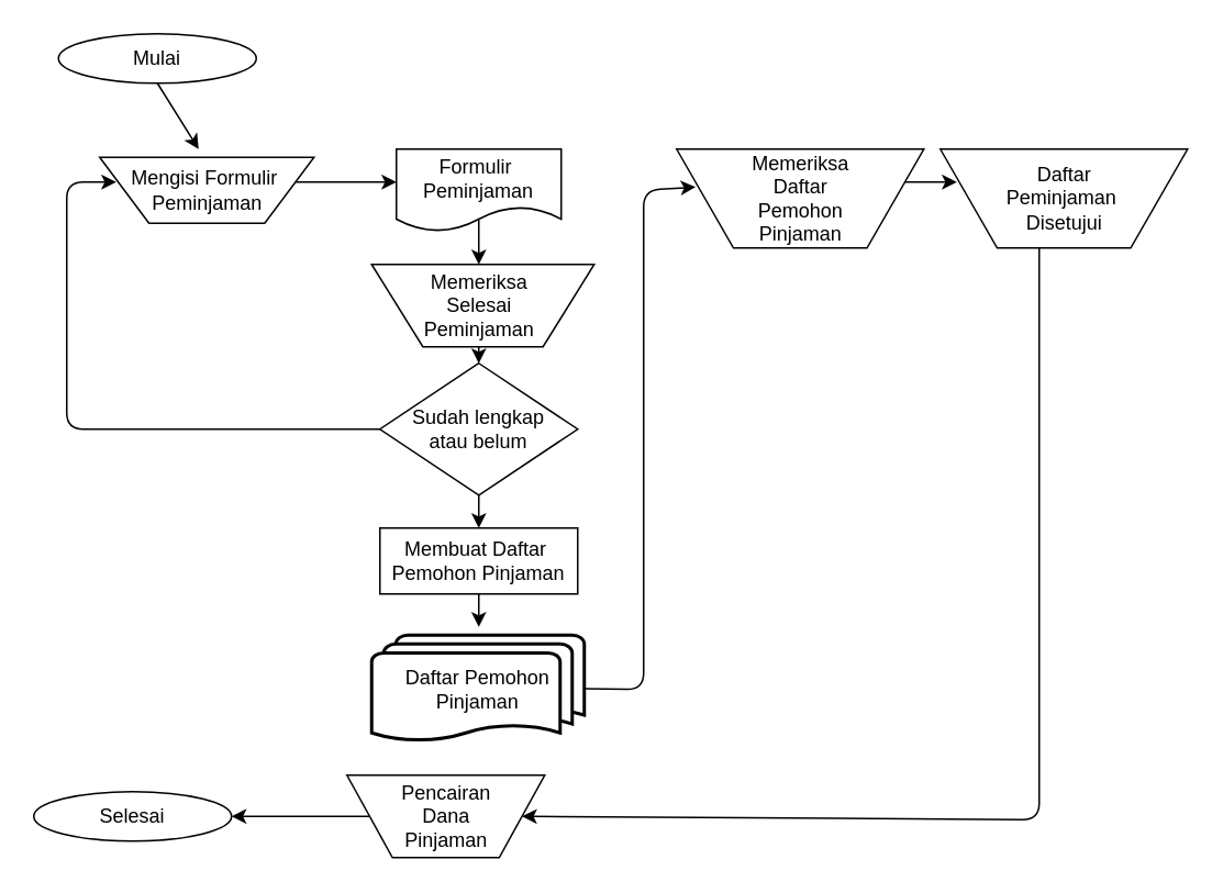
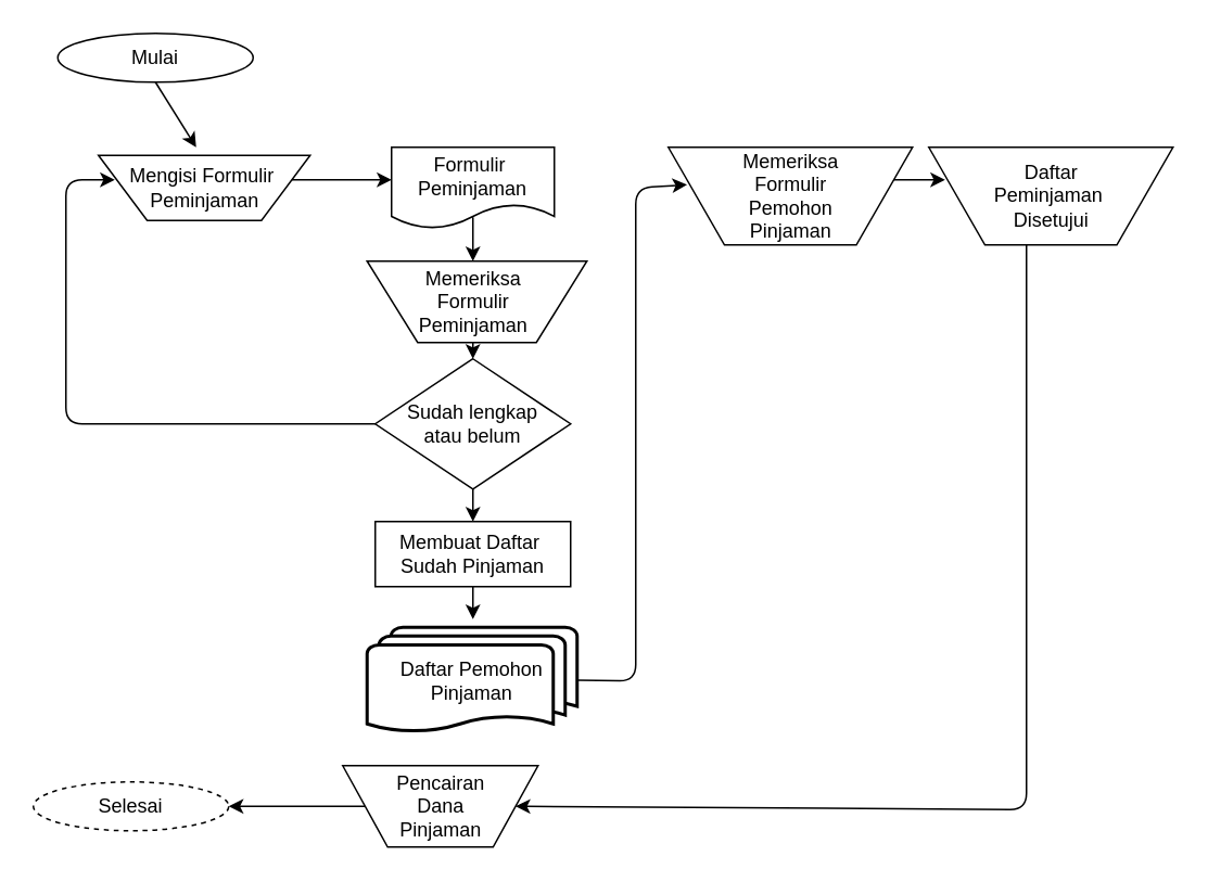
- <mxCell id="28" value="Memeriksa&lt;br&gt;Daftar&lt;br&gt;Pemohon&lt;br&gt;Pinjaman" style="text;html=1;resizable=0;autosize=1;align=center;verticalAlign=middle;points=[];fillColor=none;strokeColor=none;rounded=0;" vertex="1" parent="1"><mxGeometry x="450" y="90" width="70" height="60" as="geometry" /></mxCell>
+ <mxCell id="28" value="Memeriksa&lt;br&gt;Formulir&lt;br&gt;Pemohon&lt;br&gt;Pinjaman" style="text;html=1;resizable=0;autosize=1;align=center;verticalAlign=middle;points=[];fillColor=none;strokeColor=none;rounded=0;" vertex="1" parent="1"><mxGeometry x="450" y="90" width="70" height="60" as="geometry" /></mxCell>
- <mxCell id="26" value="Memeriksa&lt;br&gt;Selesai&lt;br&gt;Peminjaman" style="text;html=1;resizable=0;autosize=1;align=center;verticalAlign=middle;points=[];fillColor=none;strokeColor=none;rounded=0;" vertex="1" parent="1"><mxGeometry x="250" y="160" width="80" height="50" as="geometry" /></mxCell>
+ <mxCell id="26" value="Memeriksa&lt;br&gt;Formulir&lt;br&gt;Peminjaman" style="text;html=1;resizable=0;autosize=1;align=center;verticalAlign=middle;points=[];fillColor=none;strokeColor=none;rounded=0;" vertex="1" parent="1"><mxGeometry x="250" y="160" width="80" height="50" as="geometry" /></mxCell>
- <mxCell id="5" value="Membuat Daftar&amp;nbsp;&lt;br&gt;Pemohon Pinjaman" style="rounded=0;whiteSpace=wrap;html=1;" vertex="1" parent="1"><mxGeometry x="230" y="320" width="120" height="40" as="geometry" /></mxCell>
+ <mxCell id="5" value="Membuat Daftar&amp;nbsp;&lt;br&gt;Sudah Pinjaman" style="rounded=0;whiteSpace=wrap;html=1;" vertex="1" parent="1"><mxGeometry x="230" y="320" width="120" height="40" as="geometry" /></mxCell>
- <mxCell id="6" value="Selesai" style="ellipse;whiteSpace=wrap;html=1;" vertex="1" parent="1"><mxGeometry x="20" y="480" width="120" height="30" as="geometry" /></mxCell>
+ <mxCell id="6" value="Selesai" style="ellipse;whiteSpace=wrap;html=1;dashed=1;" vertex="1" parent="1"><mxGeometry x="20" y="480" width="120" height="30" as="geometry" /></mxCell>
